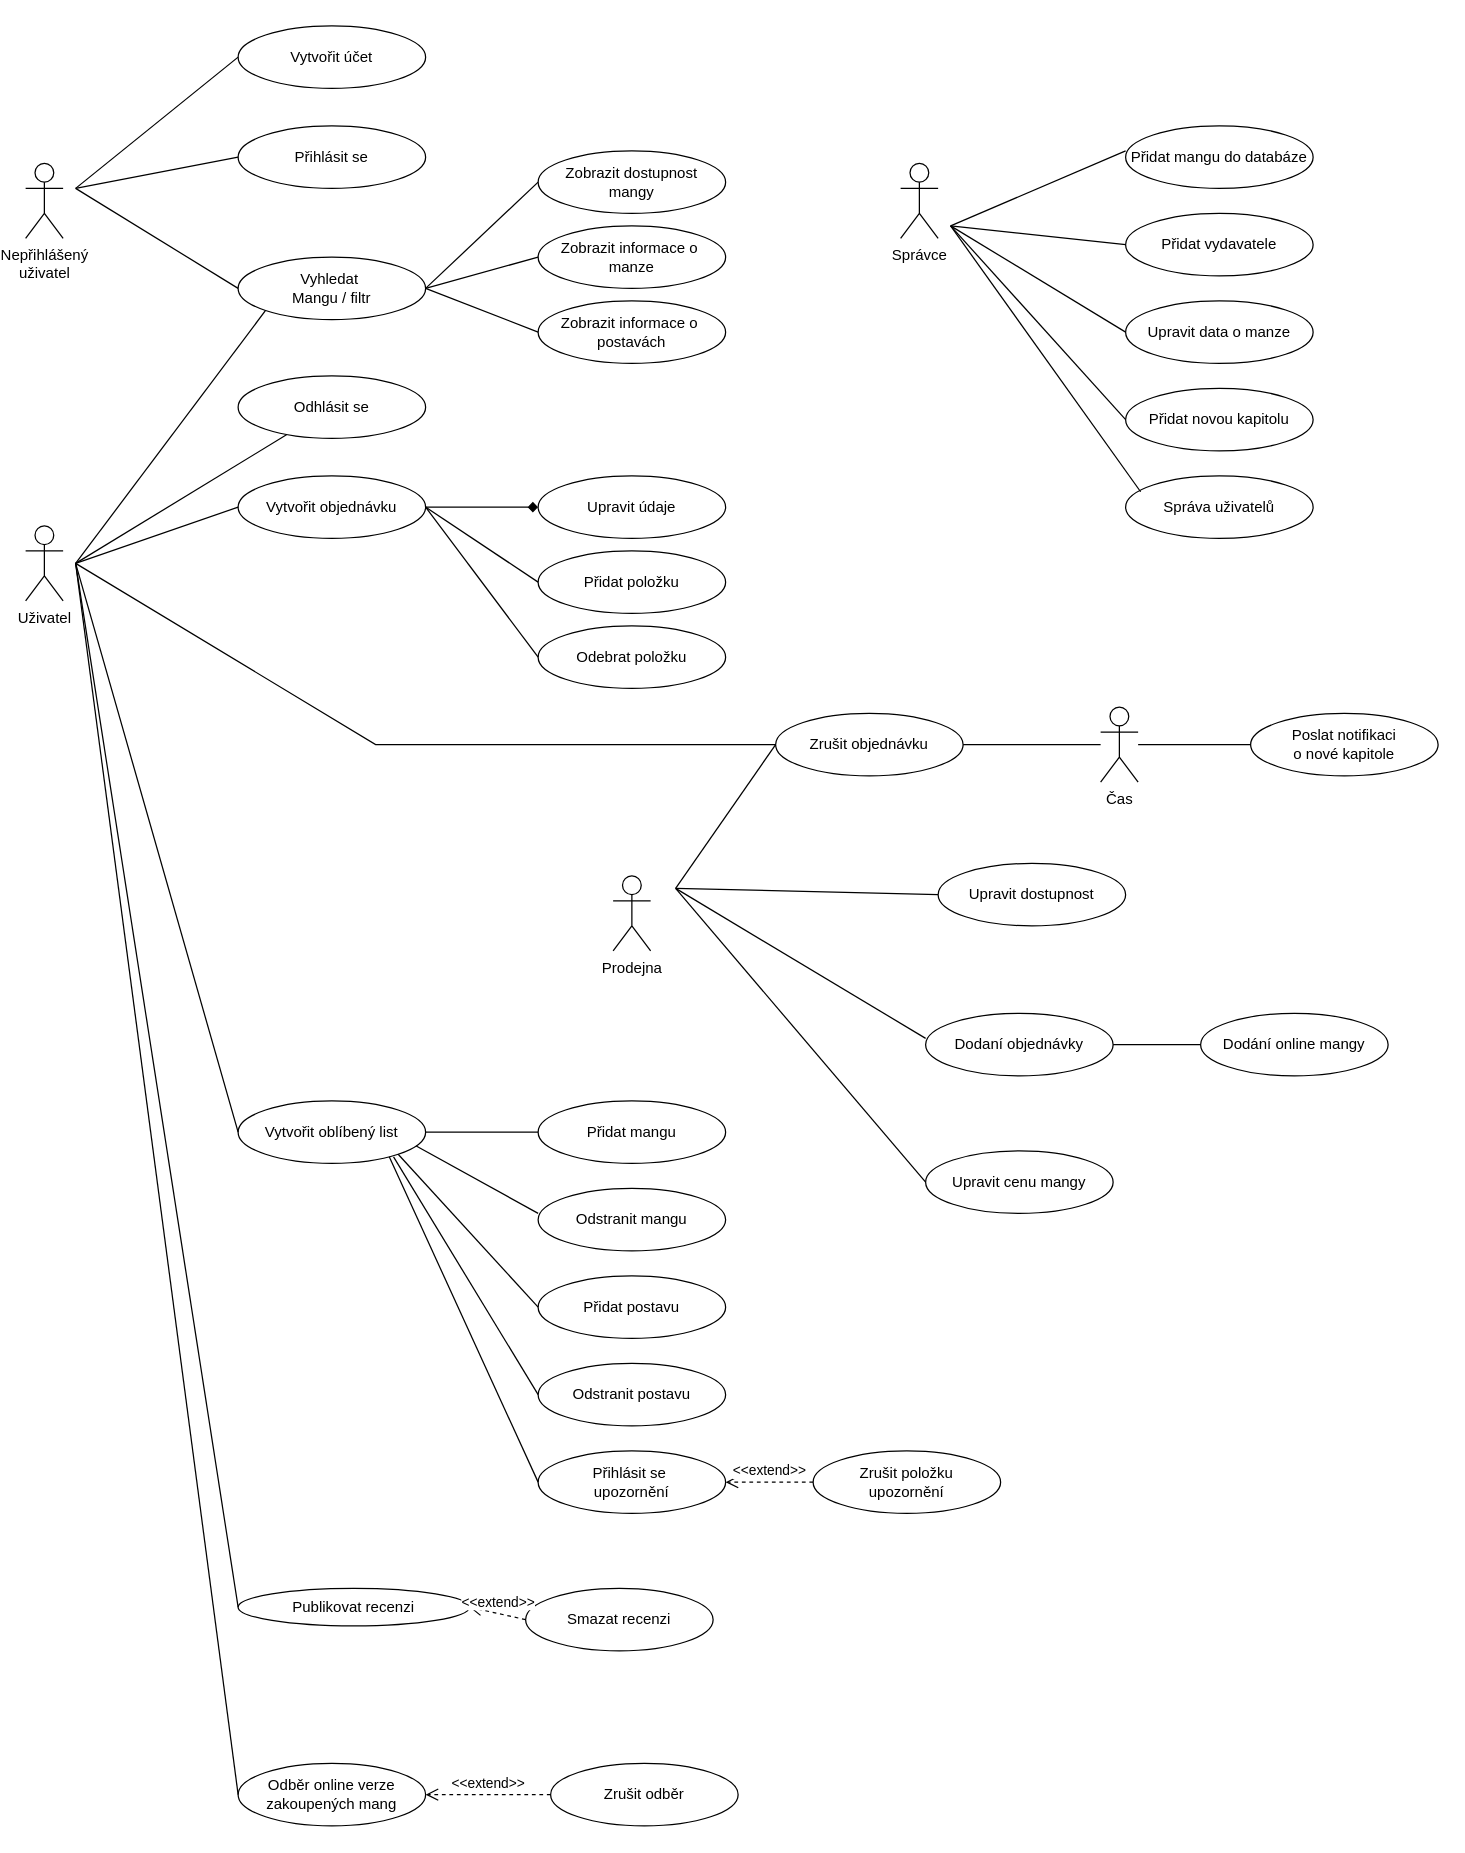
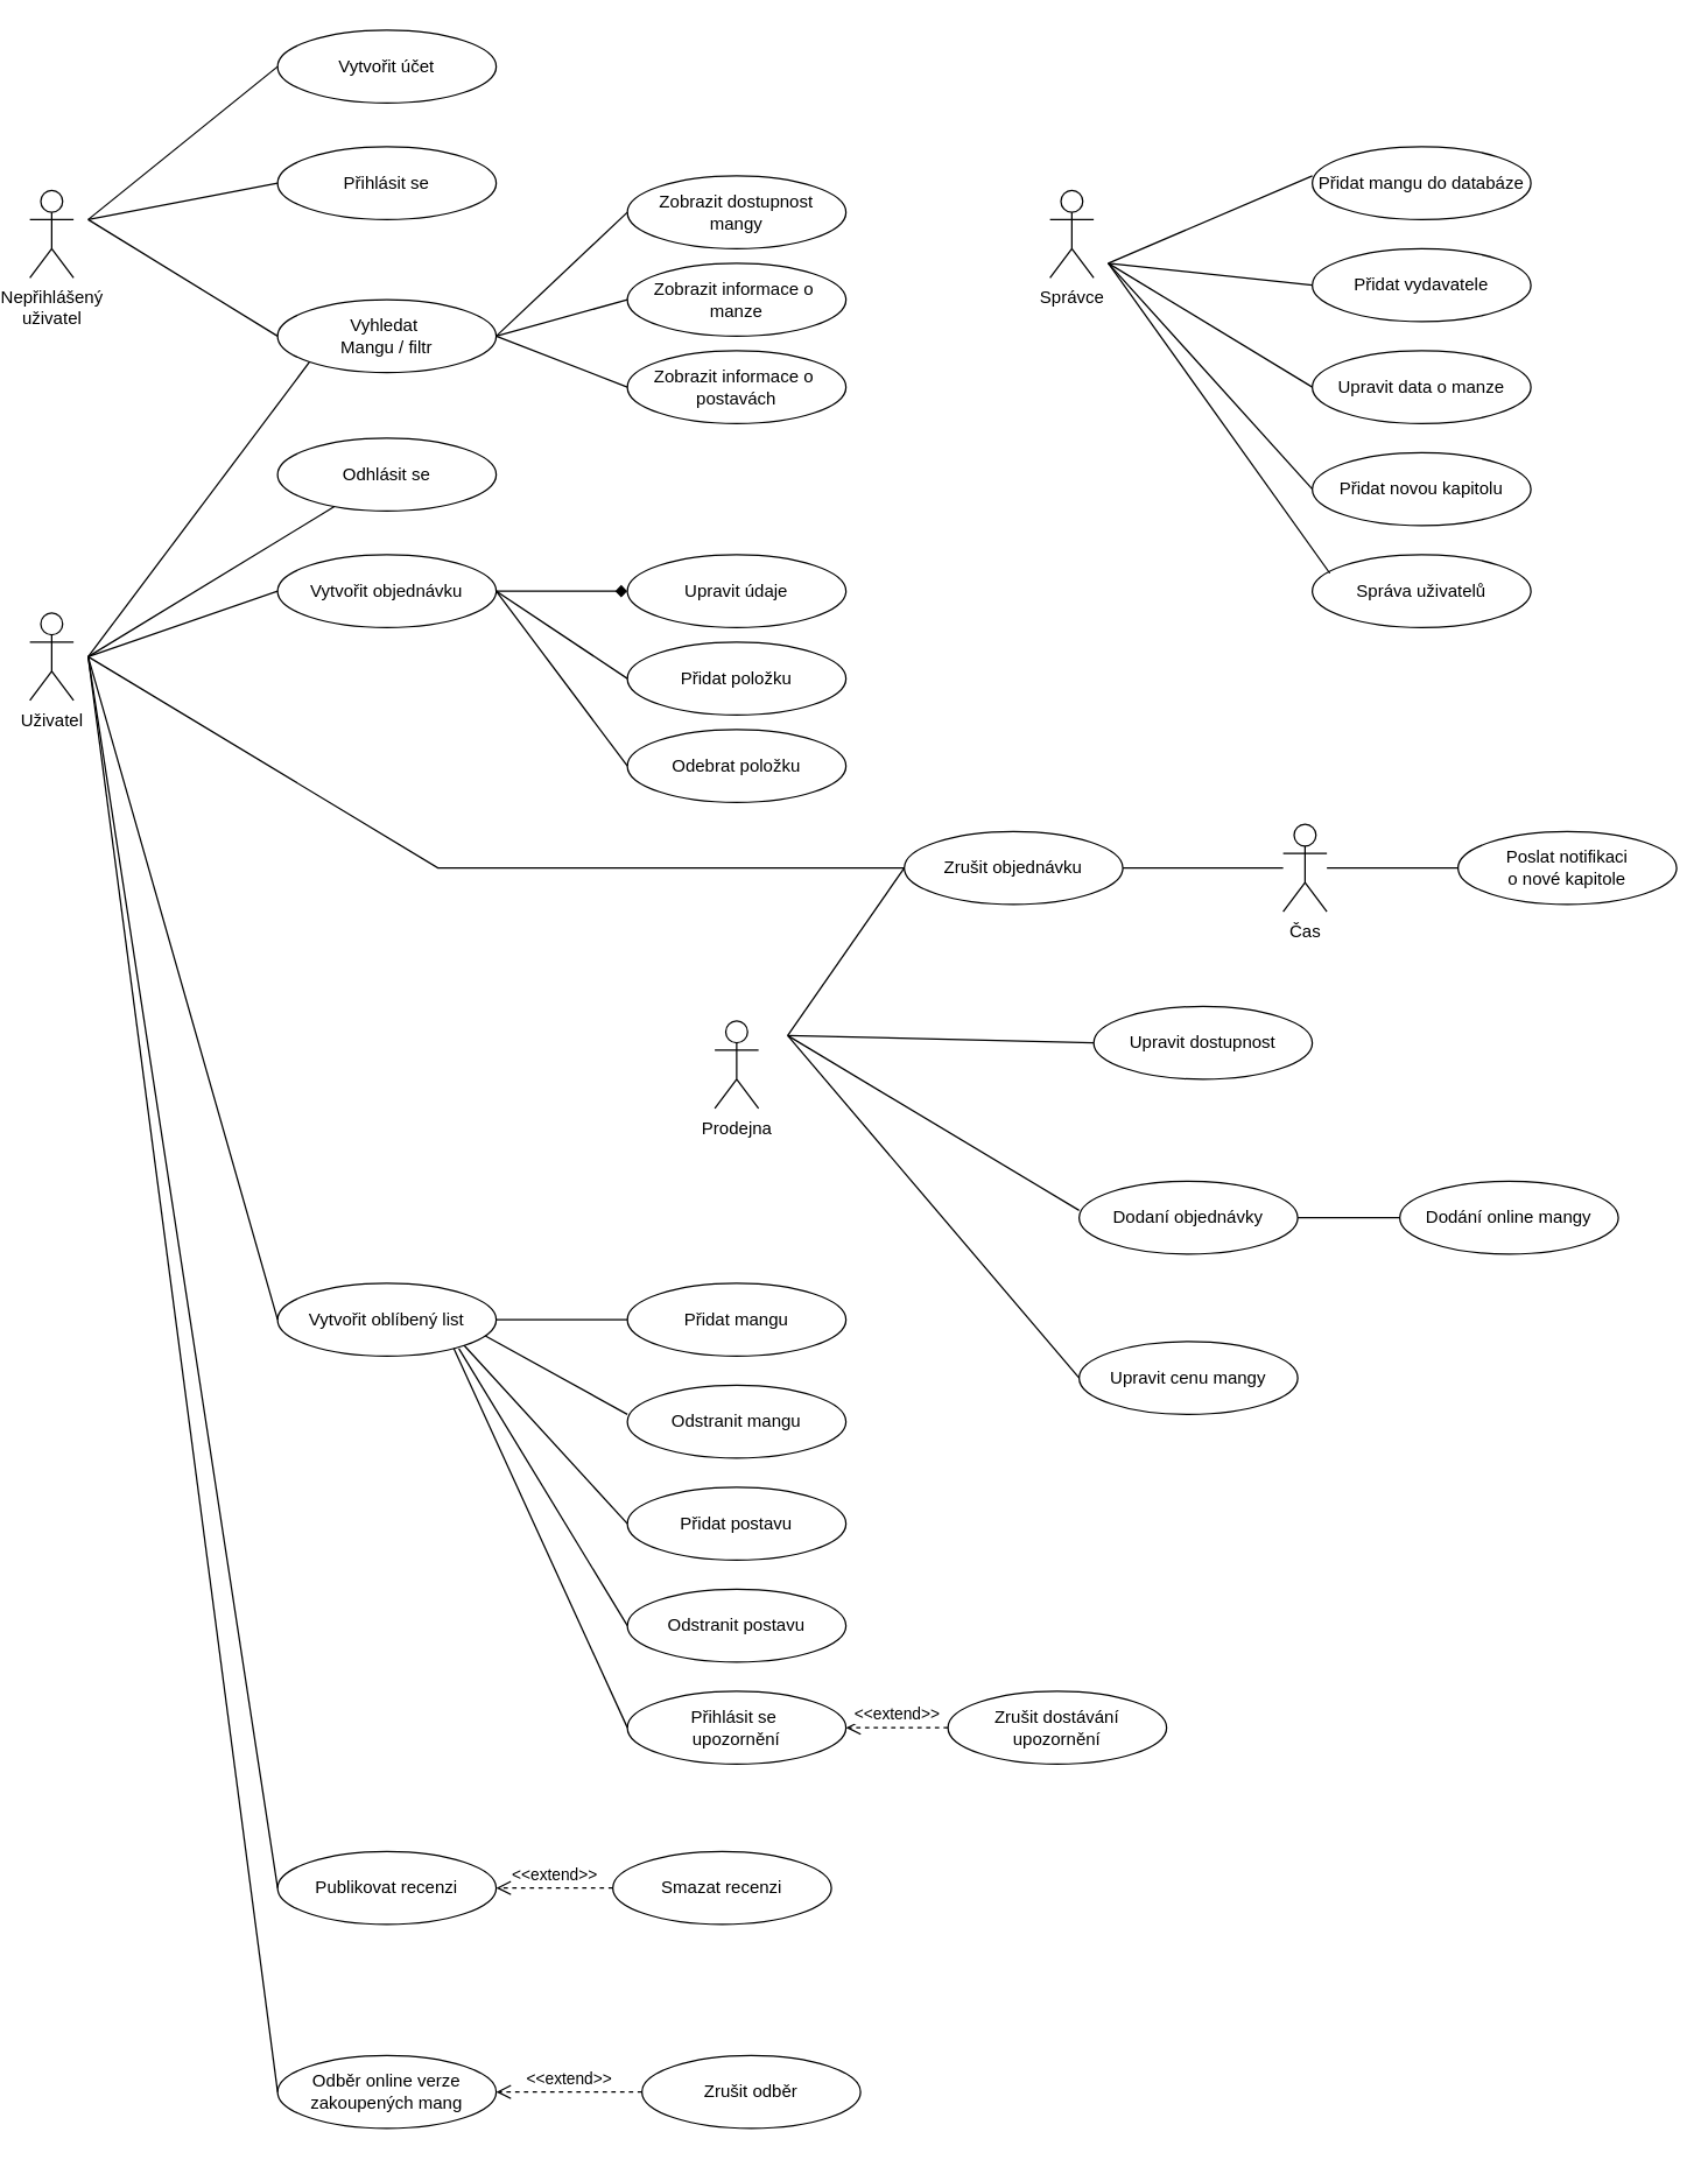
- <mxCell id="25" value="Zrušit položku&lt;br&gt;upozornění" style="ellipse;whiteSpace=wrap;html=1;" parent="1" vertex="1"><mxGeometry x="650" y="1160" width="150" height="50" as="geometry" /></mxCell>
+ <mxCell id="25" value="Zrušit dostávání&lt;br&gt;upozornění" style="ellipse;whiteSpace=wrap;html=1;" parent="1" vertex="1"><mxGeometry x="650" y="1160" width="150" height="50" as="geometry" /></mxCell>
- <mxCell id="6" value="Publikovat recenzi" style="ellipse;whiteSpace=wrap;html=1;" parent="1" vertex="1"><mxGeometry x="190" y="1270" width="185" height="30" as="geometry" /></mxCell>
+ <mxCell id="6" value="Publikovat recenzi" style="ellipse;whiteSpace=wrap;html=1;" parent="1" vertex="1"><mxGeometry x="190" y="1270" width="150" height="50" as="geometry" /></mxCell>
